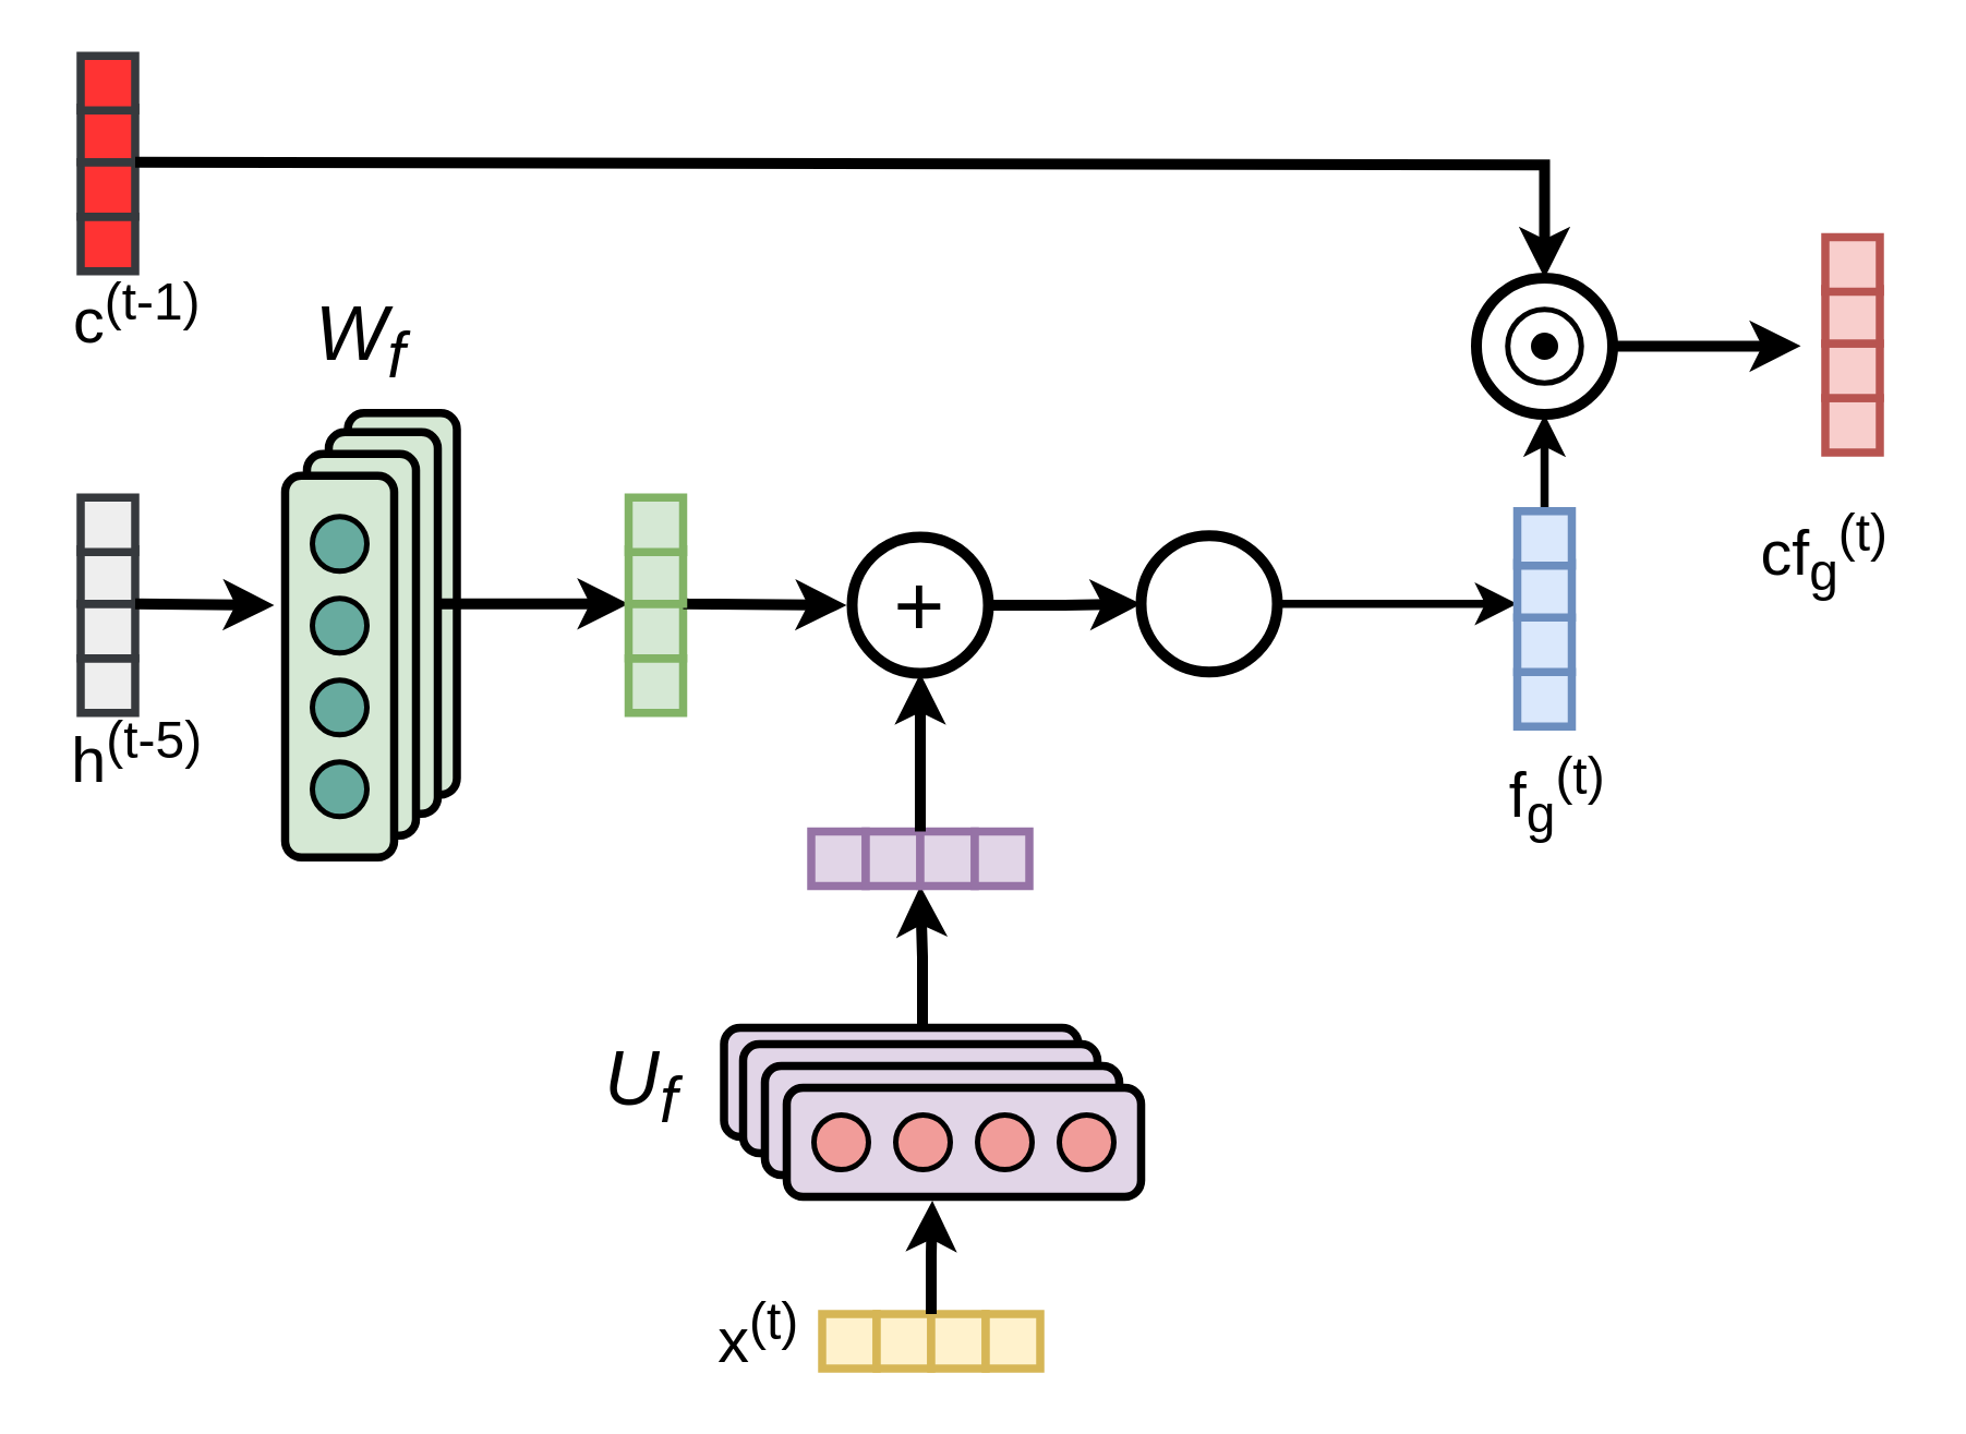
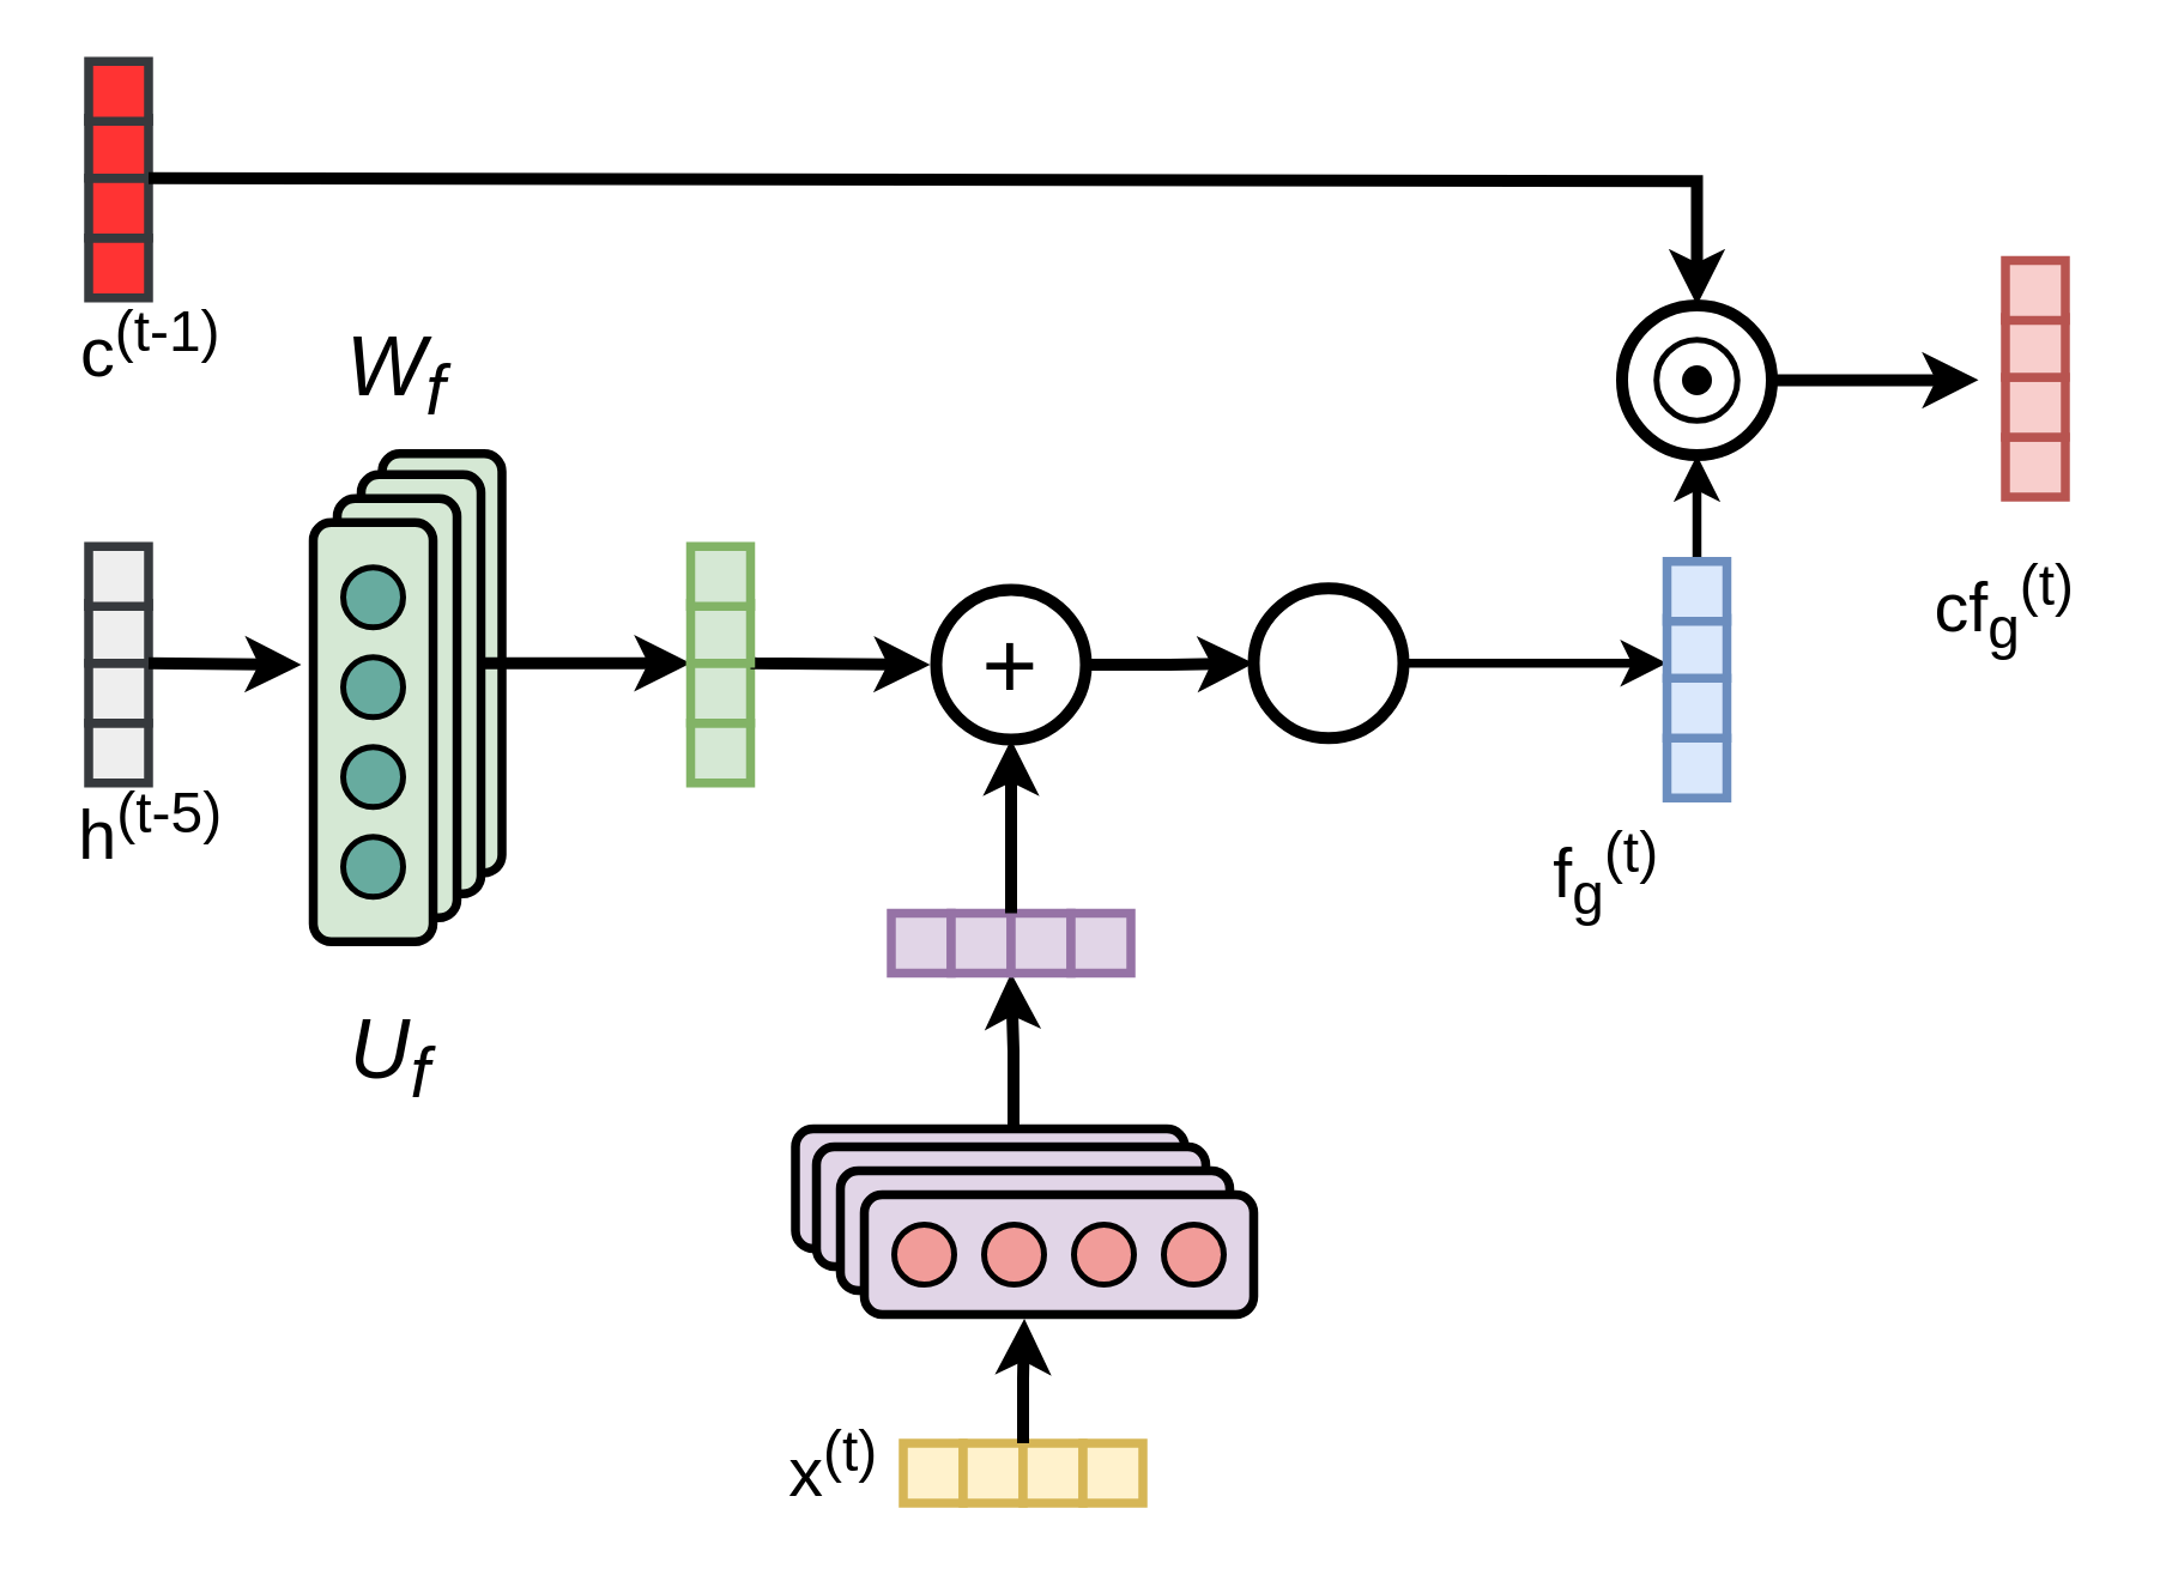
- <mxCell id="28" value="f&lt;sub&gt;g&lt;/sub&gt;&lt;sup&gt;(t)&lt;/sup&gt;" style="text;html=1;align=center;verticalAlign=middle;whiteSpace=wrap;rounded=0;fontSize=23;strokeWidth=4;" vertex="1" parent="1"><mxGeometry x="541" y="276" width="60" height="30" as="geometry" /></mxCell>
+ <mxCell id="28" value="f&lt;sub&gt;g&lt;/sub&gt;&lt;sup&gt;(t)&lt;/sup&gt;" style="text;html=1;align=center;verticalAlign=middle;whiteSpace=wrap;rounded=0;fontSize=23;strokeWidth=4;" vertex="1" parent="1"><mxGeometry x="506" y="276" width="60" height="30" as="geometry" /></mxCell>
- <mxCell id="14" value="U&lt;sub&gt;f&lt;/sub&gt;" style="text;html=1;align=center;verticalAlign=middle;whiteSpace=wrap;rounded=0;fontSize=28;fontStyle=2" vertex="1" parent="1"><mxGeometry x="205" y="382.5" width="60" height="30" as="geometry" /></mxCell>
+ <mxCell id="14" value="U&lt;sub&gt;f&lt;/sub&gt;" style="text;html=1;align=center;verticalAlign=middle;whiteSpace=wrap;rounded=0;fontSize=28;fontStyle=2" vertex="1" parent="1"><mxGeometry x="100" y="337.5" width="60" height="30" as="geometry" /></mxCell>
